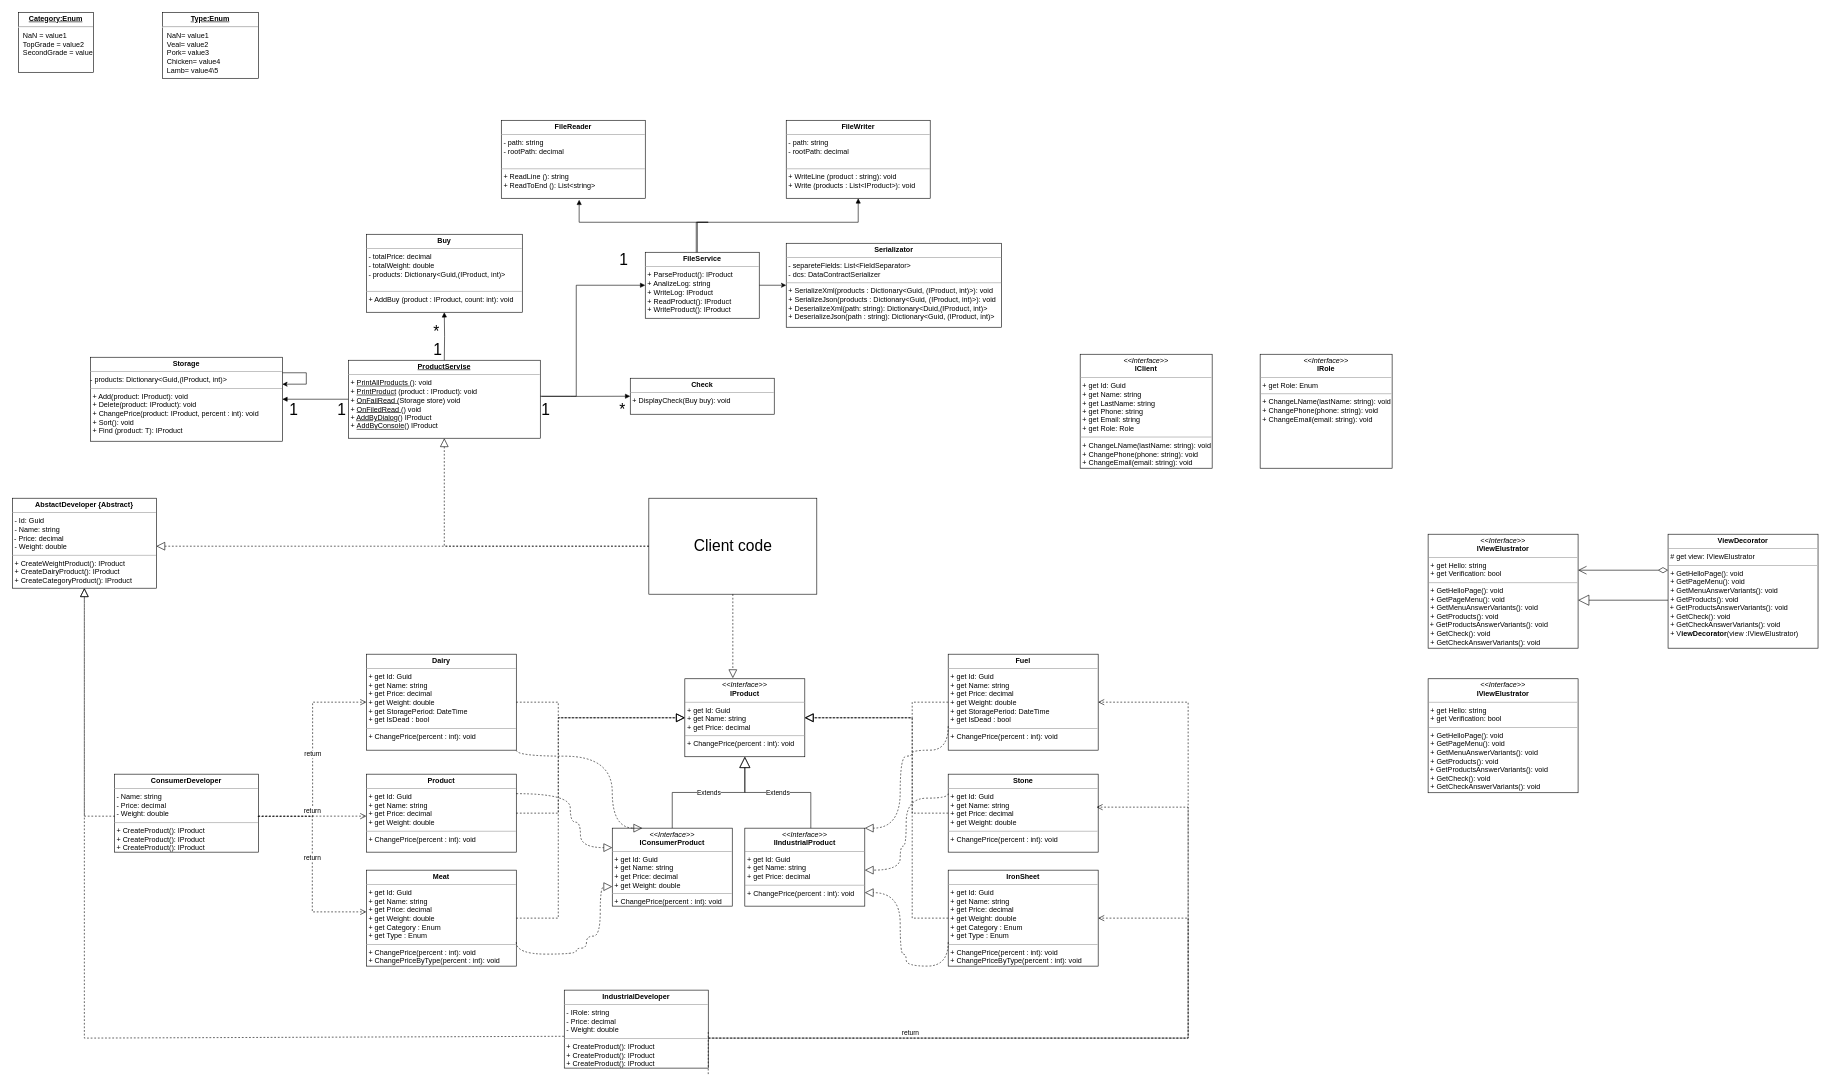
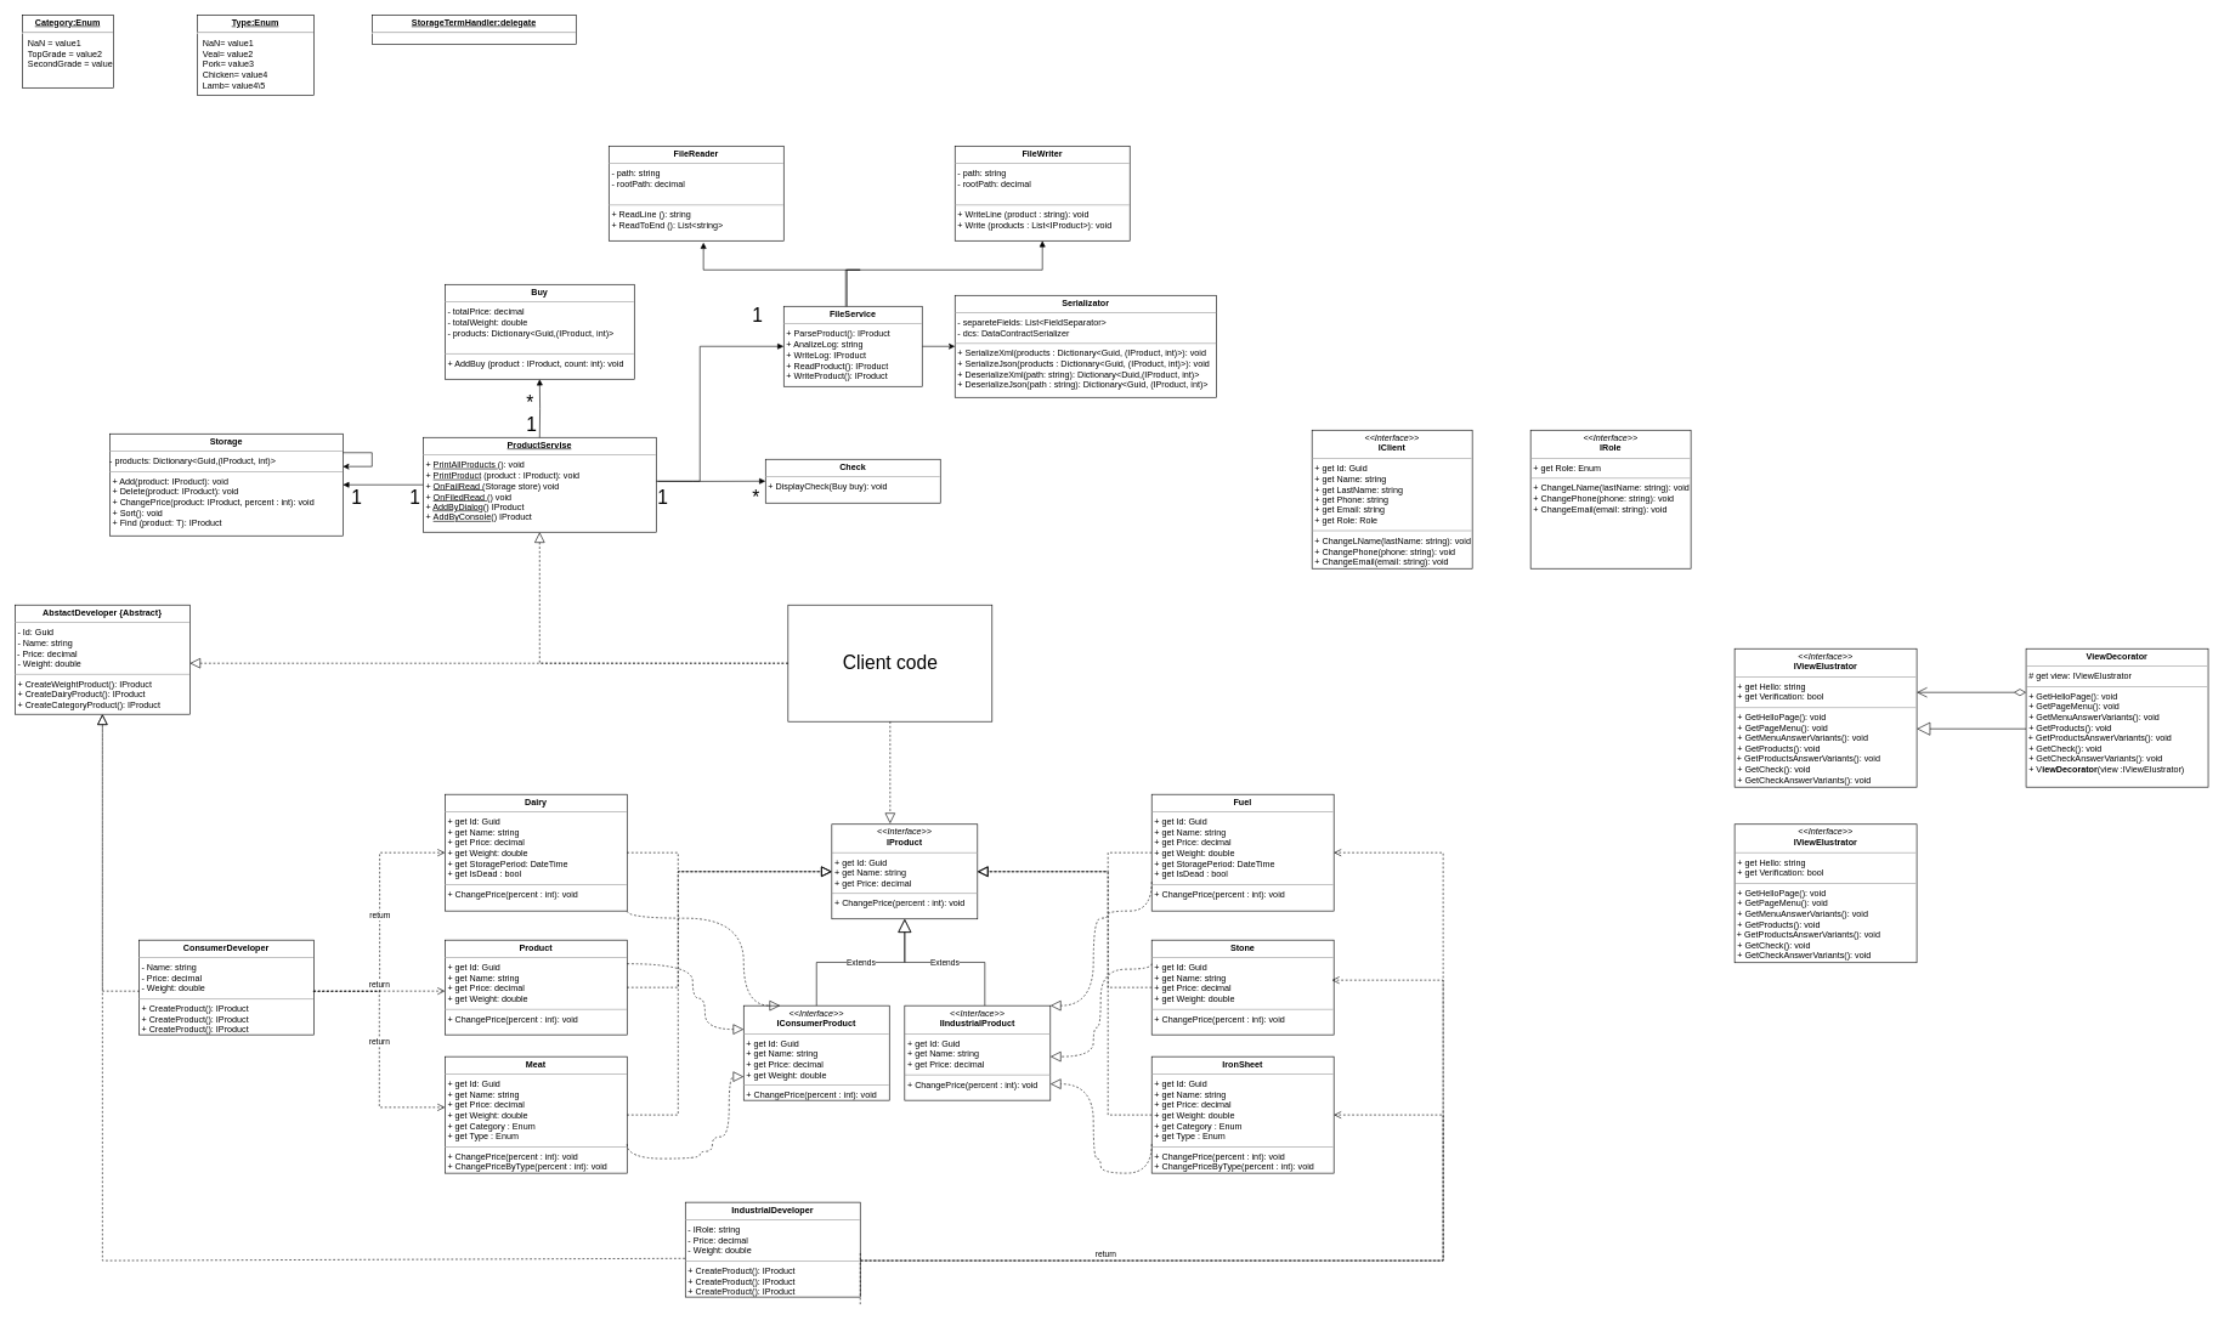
+ <mxCell id="22" value="&lt;p style=&quot;margin:0px;margin-top:4px;text-align:center;text-decoration:underline;&quot;&gt;&lt;b&gt;StorageTermHandler:delegate&lt;/b&gt;&lt;/p&gt;&lt;hr&gt;&lt;p style=&quot;margin:0px;margin-left:8px;&quot;&gt;&lt;br&gt;&lt;/p&gt;" style="verticalAlign=top;align=left;overflow=fill;fontSize=12;fontFamily=Helvetica;html=1;" parent="1" vertex="1"><mxGeometry x="510" y="20" width="280" height="40" as="geometry" /></mxCell>
